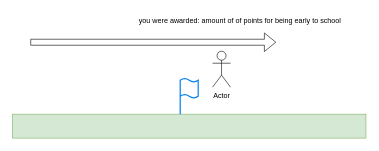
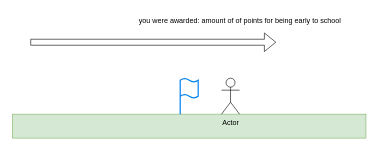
- <mxCell id="3" value="Actor" style="shape=umlActor;verticalLabelPosition=bottom;verticalAlign=top;html=1;outlineConnect=0;" vertex="1" parent="1"><mxGeometry x="354" y="85" width="30" height="60" as="geometry" /></mxCell>
+ <mxCell id="3" value="Actor" style="shape=umlActor;verticalLabelPosition=bottom;verticalAlign=top;html=1;outlineConnect=0;" vertex="1" parent="1"><mxGeometry x="369" y="130" width="30" height="60" as="geometry" /></mxCell>
